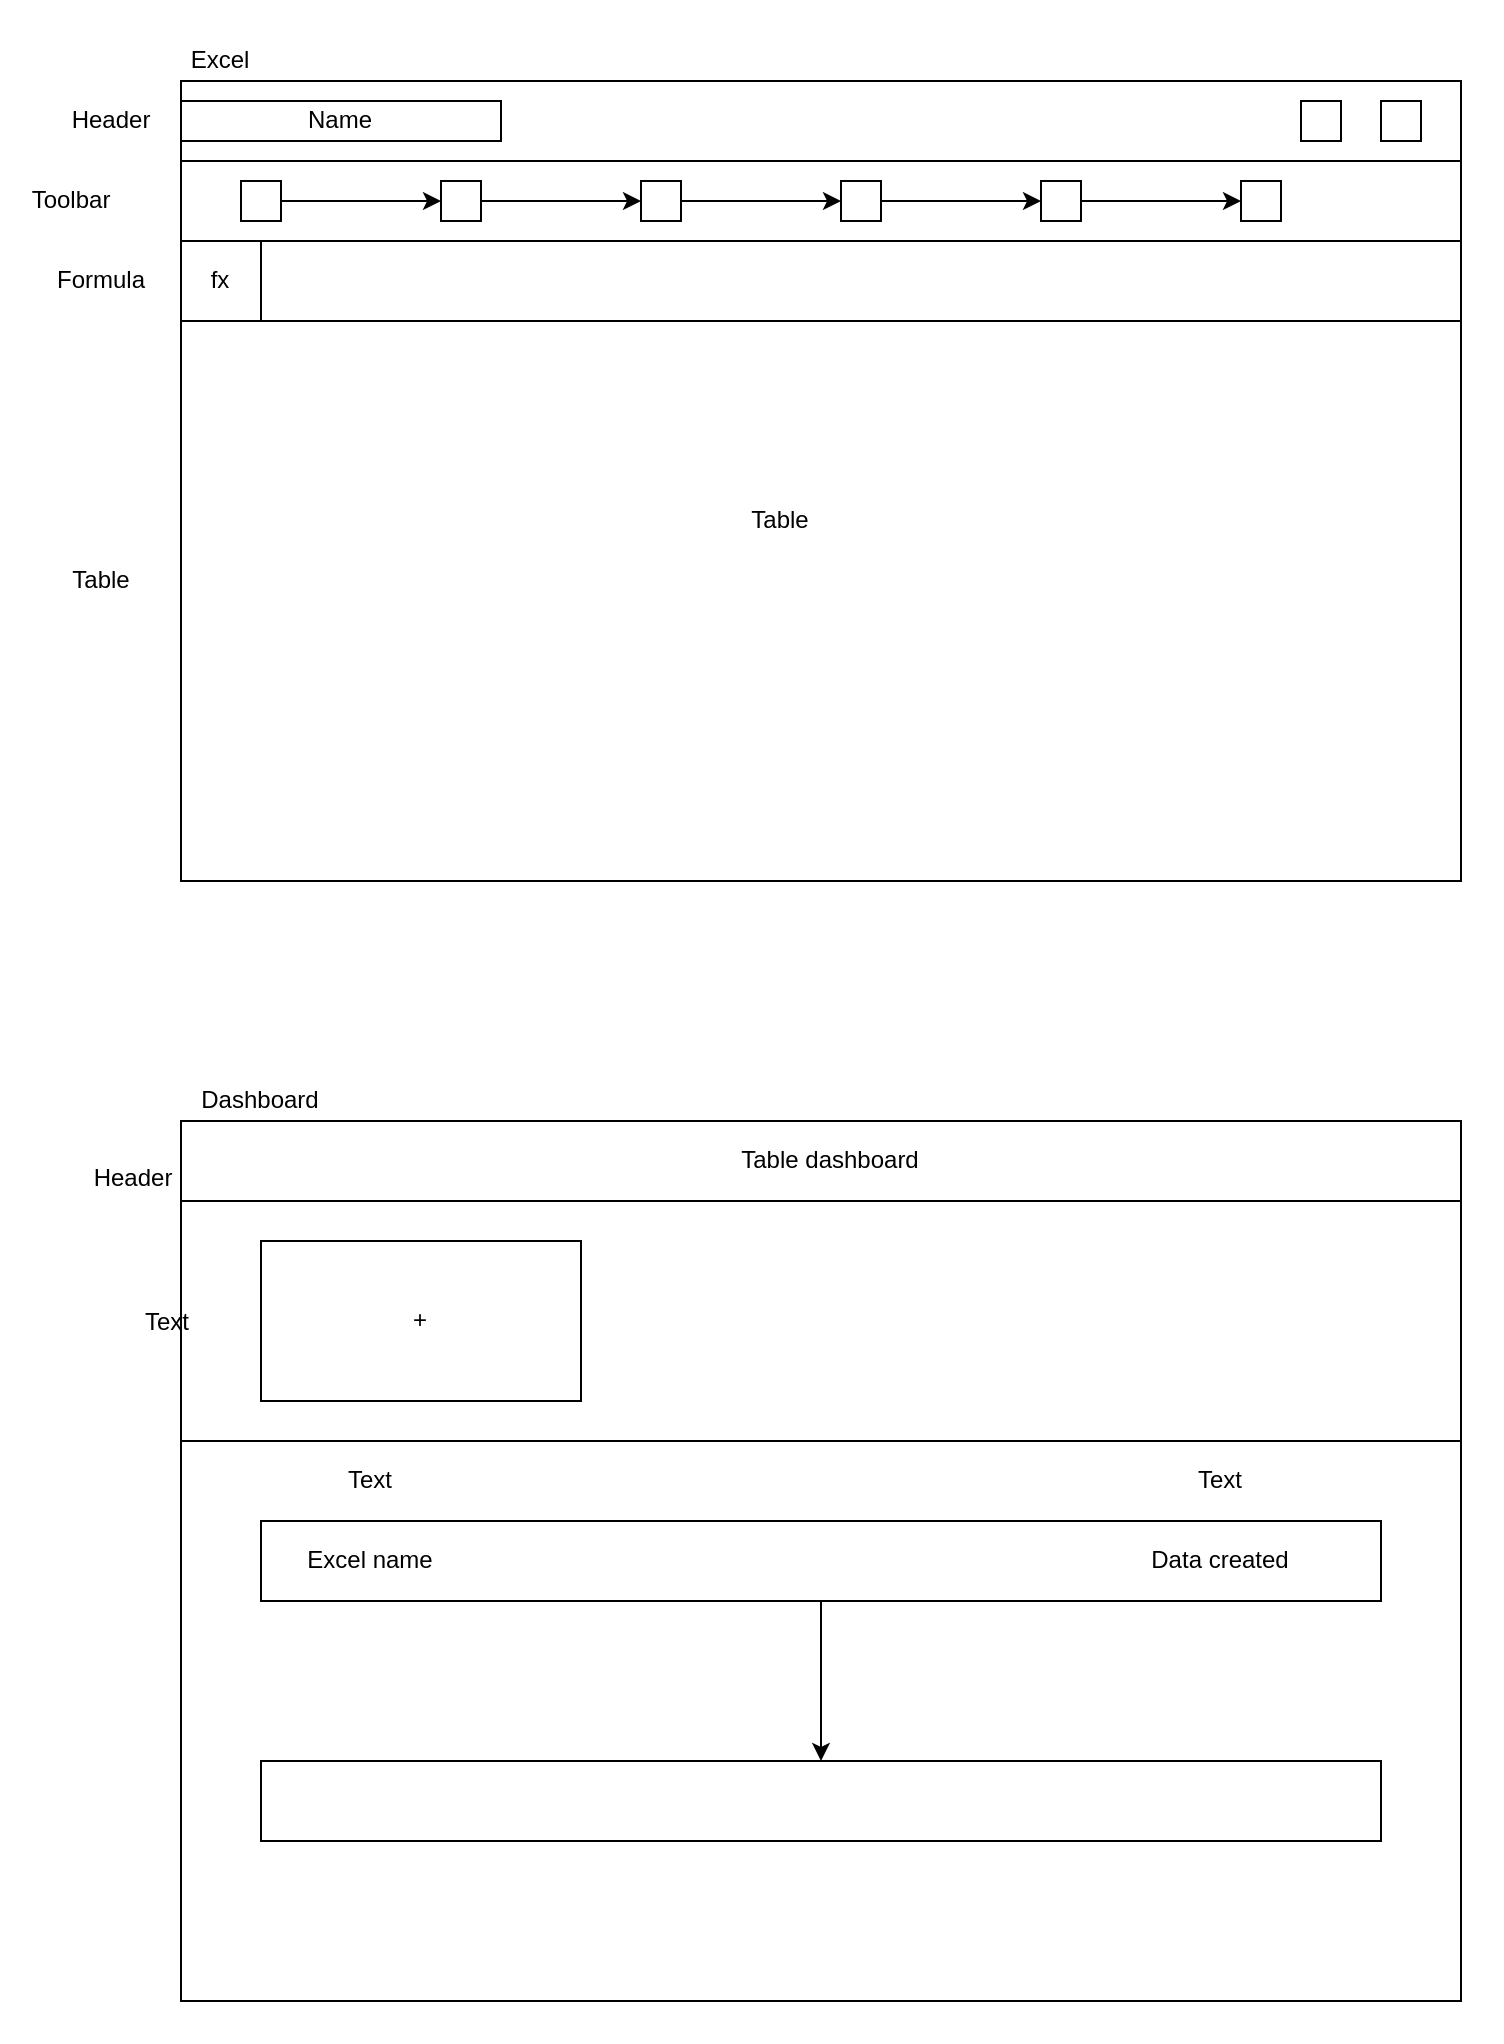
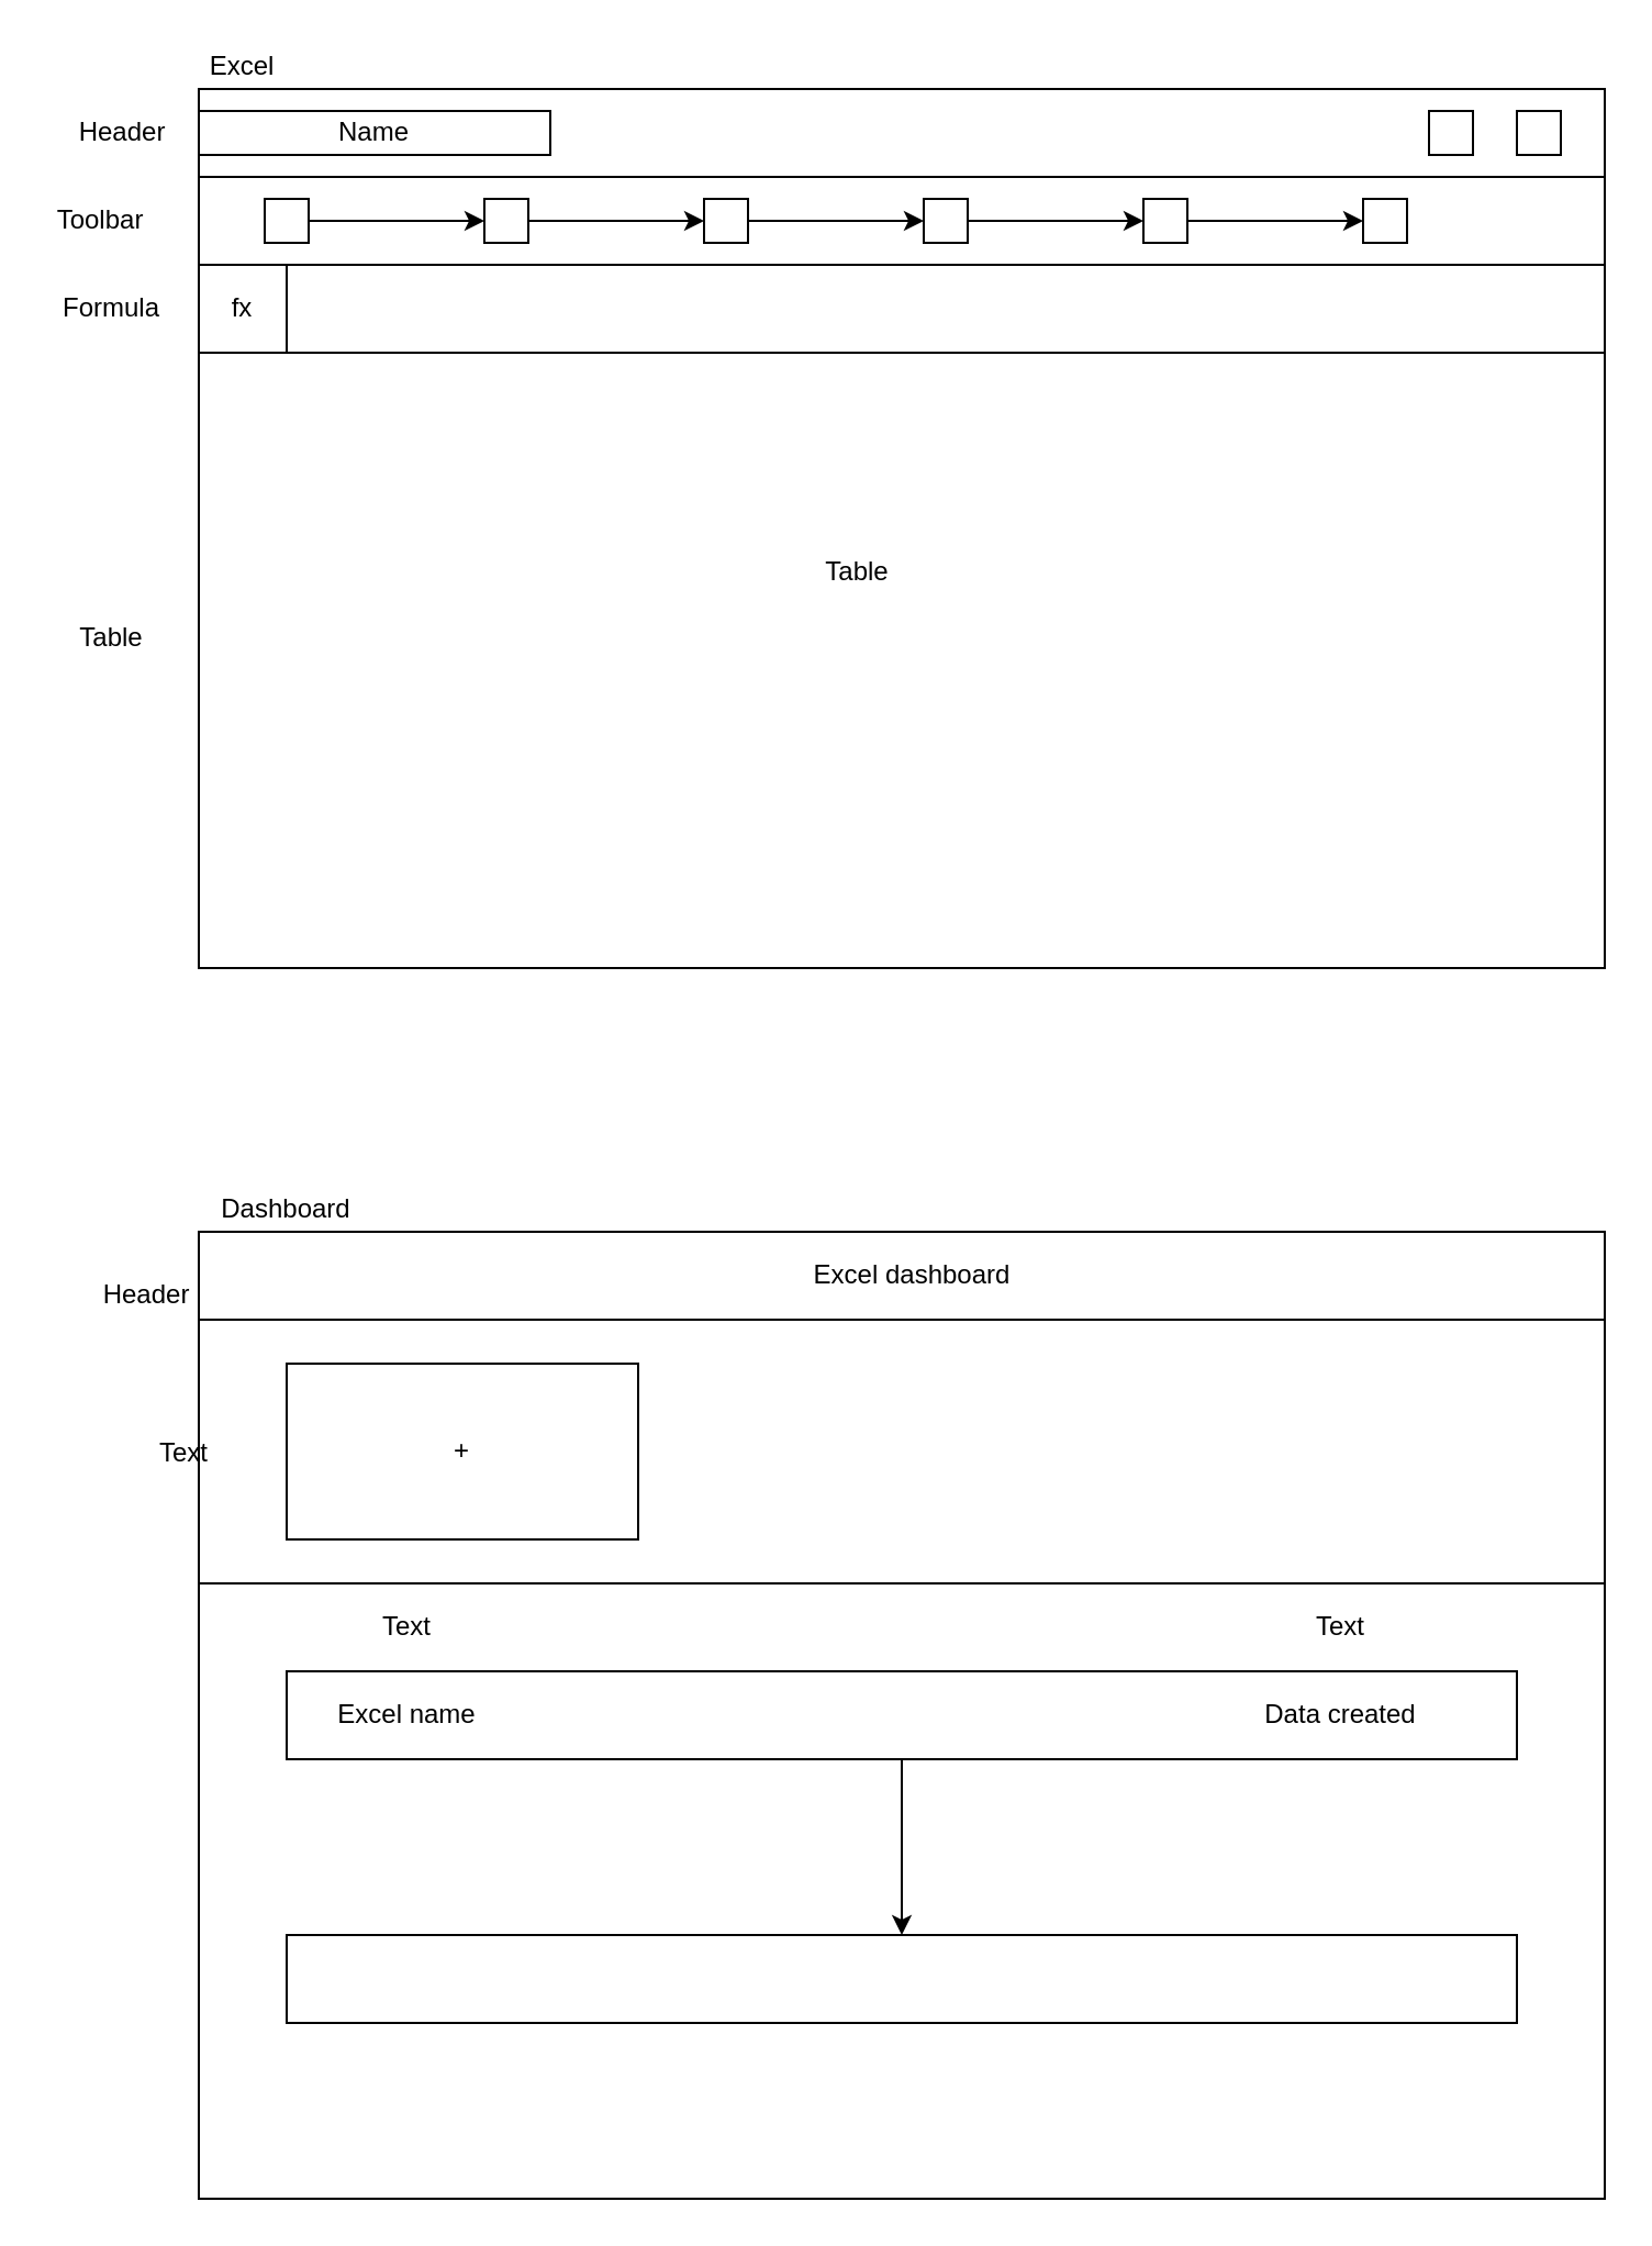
- <mxCell id="41" value="Toolbar&lt;br&gt;" style="text;html=1;align=center;verticalAlign=middle;resizable=0;points=[];autosize=1;" parent="1" vertex="1"><mxGeometry x="10" y="90" width="50" height="20" as="geometry" /></mxCell>
+ <mxCell id="41" value="Toolbar&lt;br&gt;" style="text;html=1;align=center;verticalAlign=middle;resizable=0;points=[];autosize=1;" parent="1" vertex="1"><mxGeometry x="20" y="90" width="50" height="20" as="geometry" /></mxCell>
- <mxCell id="28" value="Table dashboard" style="text;html=1;strokeColor=none;fillColor=none;align=center;verticalAlign=middle;whiteSpace=wrap;rounded=0;" parent="1" vertex="1"><mxGeometry x="100" y="560" width="630" height="40" as="geometry" /></mxCell>
+ <mxCell id="28" value="Excel dashboard" style="text;html=1;strokeColor=none;fillColor=none;align=center;verticalAlign=middle;whiteSpace=wrap;rounded=0;" parent="1" vertex="1"><mxGeometry x="100" y="560" width="630" height="40" as="geometry" /></mxCell>
